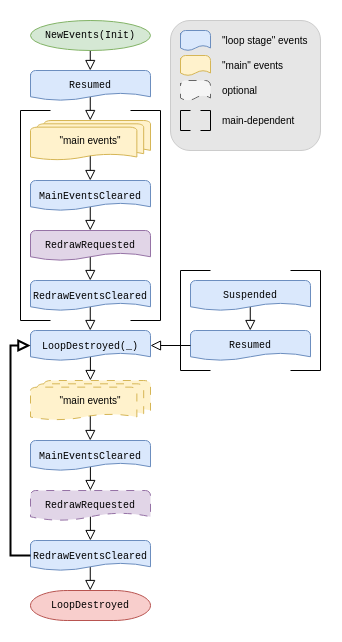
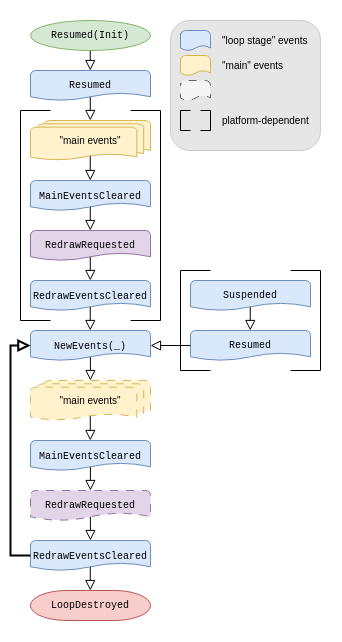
- <mxCell id="8" value="&lt;div style=&quot;font-size: 10px;&quot;&gt;&lt;font style=&quot;font-size: 10px;&quot; face=&quot;Courier New&quot;&gt;NewEvents(Init)&lt;/font&gt;&lt;/div&gt;" style="strokeWidth=1;html=1;shape=mxgraph.flowchart.start_1;whiteSpace=wrap;fillColor=#d5e8d4;strokeColor=#82b366;fontSize=10;" parent="1" vertex="1"><mxGeometry x="30" y="20" width="120" height="30" as="geometry" /></mxCell>
+ <mxCell id="8" value="&lt;div style=&quot;font-size: 10px;&quot;&gt;&lt;font style=&quot;font-size: 10px;&quot; face=&quot;Courier New&quot;&gt;Resumed(Init)&lt;/font&gt;&lt;/div&gt;" style="strokeWidth=1;html=1;shape=mxgraph.flowchart.start_1;whiteSpace=wrap;fillColor=#d5e8d4;strokeColor=#82b366;fontSize=10;" parent="1" vertex="1"><mxGeometry x="30" y="20" width="120" height="30" as="geometry" /></mxCell>
- <mxCell id="38" value="optional&lt;font style=&quot;font-size: 10px;&quot;&gt;&lt;font style=&quot;font-size: 10px;&quot;&gt;&lt;font style=&quot;font-size: 10px;&quot;&gt;&lt;br style=&quot;font-size: 10px;&quot;&gt;&lt;/font&gt;&lt;/font&gt;&lt;/font&gt;" style="text;html=1;strokeColor=none;fillColor=none;align=left;verticalAlign=middle;whiteSpace=wrap;rounded=0;fontSize=10;" parent="1" vertex="1"><mxGeometry x="220" y="80" width="90" height="20" as="geometry" /></mxCell>
- <mxCell id="41" value="main-dependent&lt;font style=&quot;font-size: 10px;&quot;&gt;&lt;font style=&quot;font-size: 10px;&quot;&gt;&lt;font style=&quot;font-size: 10px;&quot;&gt;&lt;br style=&quot;font-size: 10px;&quot;&gt;&lt;/font&gt;&lt;/font&gt;&lt;/font&gt;" style="text;html=1;strokeColor=none;fillColor=none;align=left;verticalAlign=middle;whiteSpace=wrap;rounded=0;fontSize=10;" parent="1" vertex="1"><mxGeometry x="220" y="110" width="90" height="20" as="geometry" /></mxCell>
+ <mxCell id="41" value="platform-dependent&lt;font style=&quot;font-size: 10px;&quot;&gt;&lt;font style=&quot;font-size: 10px;&quot;&gt;&lt;font style=&quot;font-size: 10px;&quot;&gt;&lt;br style=&quot;font-size: 10px;&quot;&gt;&lt;/font&gt;&lt;/font&gt;&lt;/font&gt;" style="text;html=1;strokeColor=none;fillColor=none;align=left;verticalAlign=middle;whiteSpace=wrap;rounded=0;fontSize=10;" parent="1" vertex="1"><mxGeometry x="220" y="110" width="90" height="20" as="geometry" /></mxCell>
- <mxCell id="16" value="&lt;font style=&quot;font-size: 10px;&quot; face=&quot;Courier New&quot;&gt;LoopDestroyed(_)&lt;/font&gt;" style="strokeWidth=1;html=1;shape=mxgraph.flowchart.document2;whiteSpace=wrap;size=0.25;fillColor=#dae8fc;strokeColor=#6c8ebf;" parent="1" vertex="1"><mxGeometry x="30" y="330" width="120" height="30" as="geometry" /></mxCell>
+ <mxCell id="16" value="&lt;font style=&quot;font-size: 10px;&quot; face=&quot;Courier New&quot;&gt;NewEvents(_)&lt;/font&gt;" style="strokeWidth=1;html=1;shape=mxgraph.flowchart.document2;whiteSpace=wrap;size=0.25;fillColor=#dae8fc;strokeColor=#6c8ebf;" parent="1" vertex="1"><mxGeometry x="30" y="330" width="120" height="30" as="geometry" /></mxCell>
